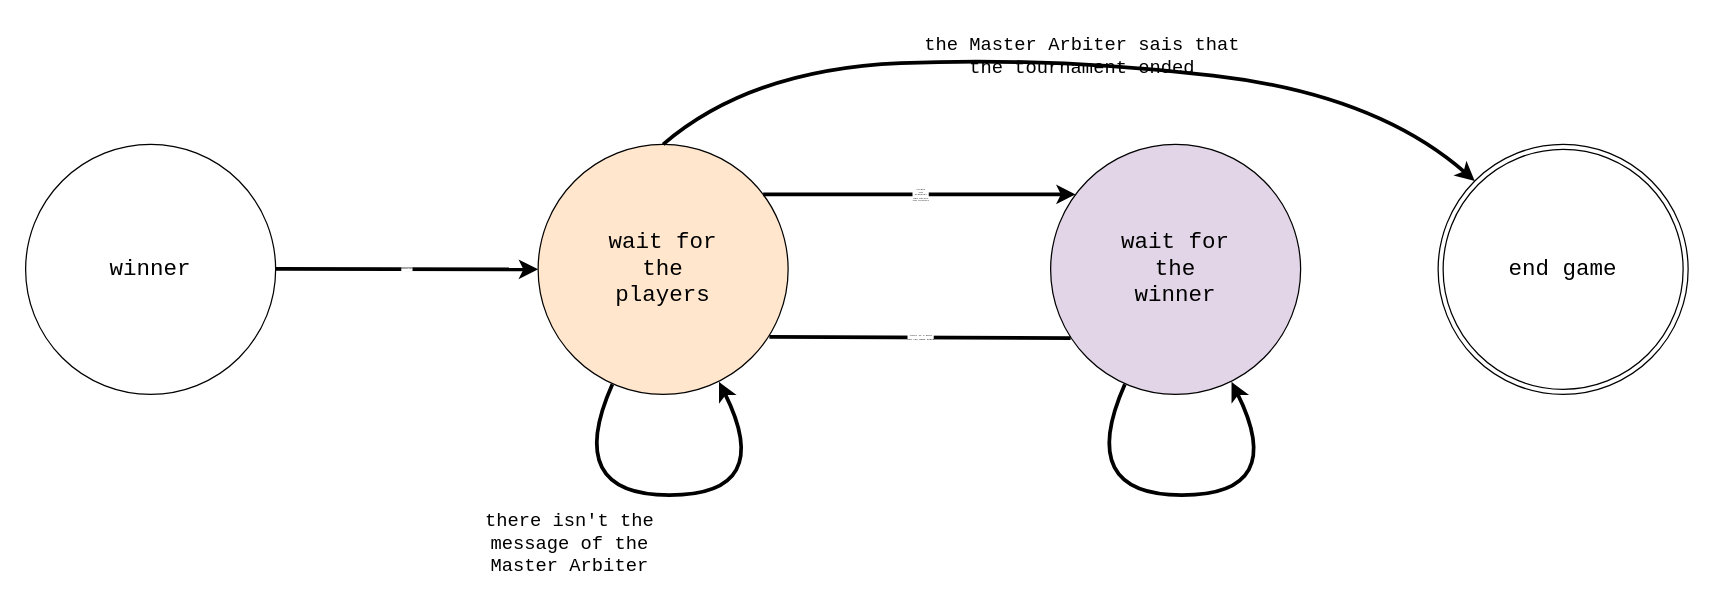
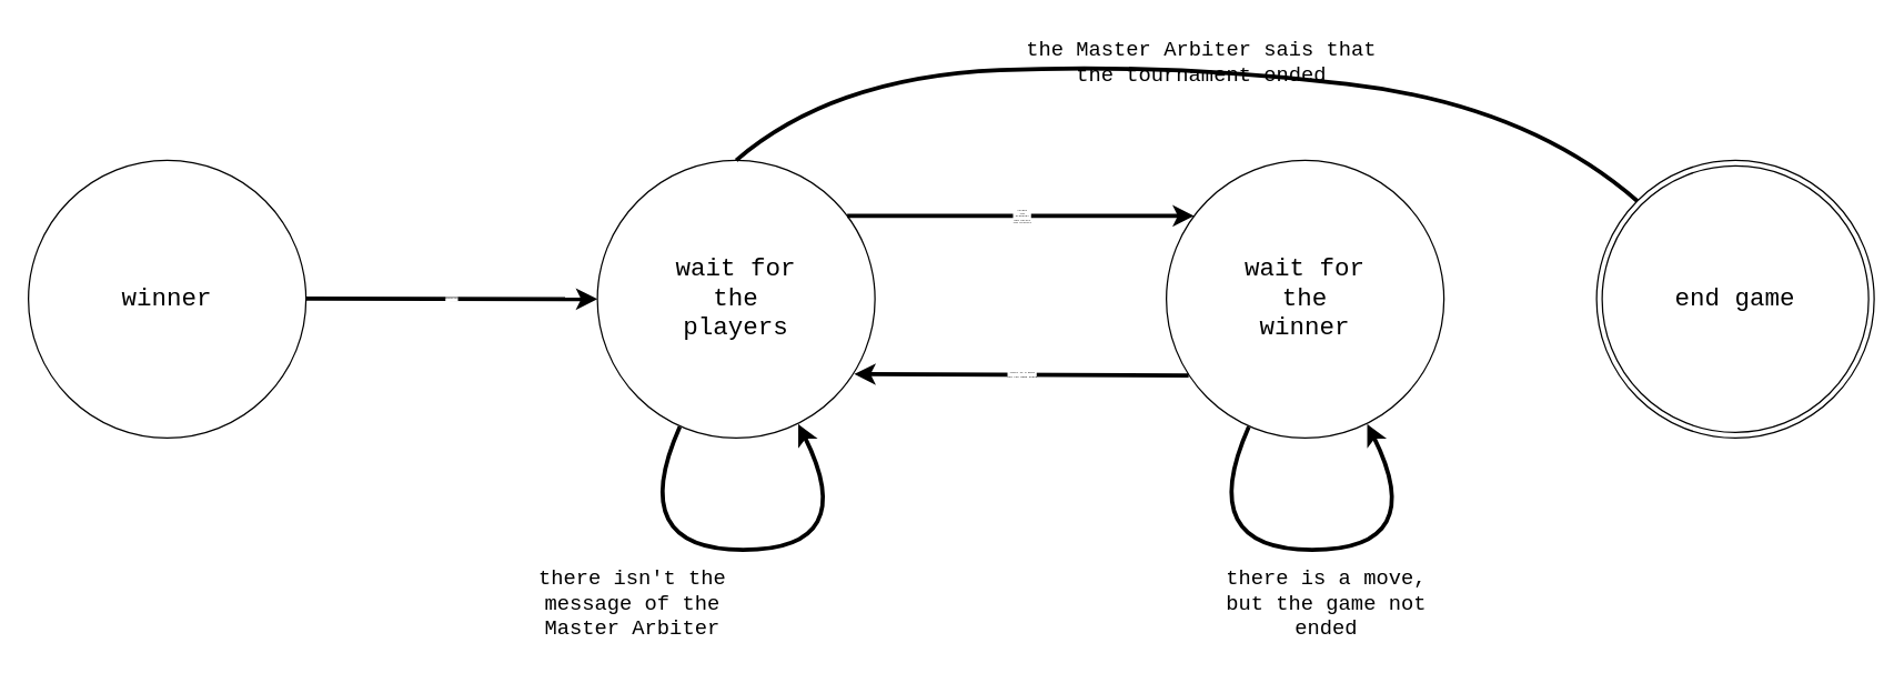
- <mxCell id="17" value="" style="curved=1;endArrow=classic;html=1;rounded=0;fontFamily=Courier New;fontSize=18;strokeWidth=3;exitX=0.5;exitY=0;exitDx=0;exitDy=0;entryX=0;entryY=0;entryDx=0;entryDy=0;" edge="1" parent="1" source="5" target="10"><mxGeometry width="50" height="50" relative="1" as="geometry"><mxPoint x="909.386" y="316.941" as="sourcePoint" /><mxPoint x="994.721" y="315.003" as="targetPoint" /><Array as="points"><mxPoint x="600" y="55" /><mxPoint x="840" y="45" /><mxPoint x="1100" y="75" /></Array></mxGeometry></mxCell>
+ <mxCell id="17" value="" style="curved=1;endArrow=none;html=1;rounded=0;fontFamily=Courier New;fontSize=18;strokeWidth=3;exitX=0.5;exitY=0;exitDx=0;exitDy=0;entryX=0;entryY=0;entryDx=0;entryDy=0;" edge="1" parent="1" source="5" target="10"><mxGeometry width="50" height="50" relative="1" as="geometry"><mxPoint x="909.386" y="316.941" as="sourcePoint" /><mxPoint x="994.721" y="315.003" as="targetPoint" /><Array as="points"><mxPoint x="600" y="55" /><mxPoint x="840" y="45" /><mxPoint x="1100" y="75" /></Array></mxGeometry></mxCell>
- <mxCell id="5" value="&lt;div style=&quot;font-size: 18px;&quot;&gt;&lt;font style=&quot;font-size: 18px;&quot;&gt;wait for&lt;/font&gt;&lt;/div&gt;&lt;div style=&quot;font-size: 18px;&quot;&gt;&lt;font style=&quot;font-size: 18px;&quot;&gt;the&lt;/font&gt;&lt;/div&gt;&lt;div style=&quot;font-size: 18px;&quot;&gt;&lt;font style=&quot;font-size: 18px;&quot;&gt;players&lt;br&gt;&lt;/font&gt;&lt;/div&gt;" style="ellipse;whiteSpace=wrap;html=1;aspect=fixed;fontFamily=Courier New;fillColor=#ffe6cc;" parent="1" vertex="1"><mxGeometry x="430" y="115" width="200" height="200" as="geometry" /></mxCell>
+ <mxCell id="5" value="&lt;div style=&quot;font-size: 18px;&quot;&gt;&lt;font style=&quot;font-size: 18px;&quot;&gt;wait for&lt;/font&gt;&lt;/div&gt;&lt;div style=&quot;font-size: 18px;&quot;&gt;&lt;font style=&quot;font-size: 18px;&quot;&gt;the&lt;/font&gt;&lt;/div&gt;&lt;div style=&quot;font-size: 18px;&quot;&gt;&lt;font style=&quot;font-size: 18px;&quot;&gt;players&lt;br&gt;&lt;/font&gt;&lt;/div&gt;" style="ellipse;whiteSpace=wrap;html=1;aspect=fixed;fontFamily=Courier New;" parent="1" vertex="1"><mxGeometry x="430" y="115" width="200" height="200" as="geometry" /></mxCell>
- <mxCell id="7" value="&lt;div style=&quot;font-size: 18px;&quot;&gt;&lt;font style=&quot;font-size: 18px;&quot;&gt;wait for&lt;/font&gt;&lt;/div&gt;&lt;div style=&quot;font-size: 18px;&quot;&gt;&lt;font style=&quot;font-size: 18px;&quot;&gt;the&lt;/font&gt;&lt;/div&gt;&lt;div style=&quot;font-size: 18px;&quot;&gt;&lt;font style=&quot;font-size: 18px;&quot;&gt;winner&lt;br&gt;&lt;/font&gt;&lt;/div&gt;" style="ellipse;whiteSpace=wrap;html=1;aspect=fixed;fontFamily=Courier New;fillColor=#e1d5e7;" parent="1" vertex="1"><mxGeometry x="840" y="115" width="200" height="200" as="geometry" /></mxCell>
+ <mxCell id="7" value="&lt;div style=&quot;font-size: 18px;&quot;&gt;&lt;font style=&quot;font-size: 18px;&quot;&gt;wait for&lt;/font&gt;&lt;/div&gt;&lt;div style=&quot;font-size: 18px;&quot;&gt;&lt;font style=&quot;font-size: 18px;&quot;&gt;the&lt;/font&gt;&lt;/div&gt;&lt;div style=&quot;font-size: 18px;&quot;&gt;&lt;font style=&quot;font-size: 18px;&quot;&gt;winner&lt;br&gt;&lt;/font&gt;&lt;/div&gt;" style="ellipse;whiteSpace=wrap;html=1;aspect=fixed;fontFamily=Courier New;" parent="1" vertex="1"><mxGeometry x="840" y="115" width="200" height="200" as="geometry" /></mxCell>
- <mxCell id="15" value="" style="endArrow=none;html=1;rounded=0;fontFamily=Courier New;fontSize=15;strokeWidth=3;exitX=0.08;exitY=0.775;exitDx=0;exitDy=0;exitPerimeter=0;entryX=0.925;entryY=0.77;entryDx=0;entryDy=0;entryPerimeter=0;" edge="1" parent="1" source="7" target="5"><mxGeometry relative="1" as="geometry"><mxPoint x="876" y="269" as="sourcePoint" /><mxPoint x="620" y="270" as="targetPoint" /><Array as="points" /></mxGeometry></mxCell>
+ <mxCell id="15" value="" style="endArrow=classic;html=1;rounded=0;fontFamily=Courier New;fontSize=15;strokeWidth=3;exitX=0.08;exitY=0.775;exitDx=0;exitDy=0;exitPerimeter=0;entryX=0.925;entryY=0.77;entryDx=0;entryDy=0;entryPerimeter=0;" edge="1" parent="1" source="7" target="5"><mxGeometry relative="1" as="geometry"><mxPoint x="876" y="269" as="sourcePoint" /><mxPoint x="620" y="270" as="targetPoint" /><Array as="points" /></mxGeometry></mxCell>
+ <mxCell id="14" value="&lt;div&gt;there is a move, &lt;br&gt;&lt;/div&gt;&lt;div&gt;but the game not &lt;br&gt;&lt;/div&gt;&lt;div&gt;ended&lt;/div&gt;" style="text;html=1;align=center;verticalAlign=middle;resizable=0;points=[];autosize=1;strokeColor=none;fillColor=none;fontSize=15;fontFamily=Courier New;" vertex="1" parent="1"><mxGeometry x="870" y="400" width="170" height="70" as="geometry" /></mxCell>
